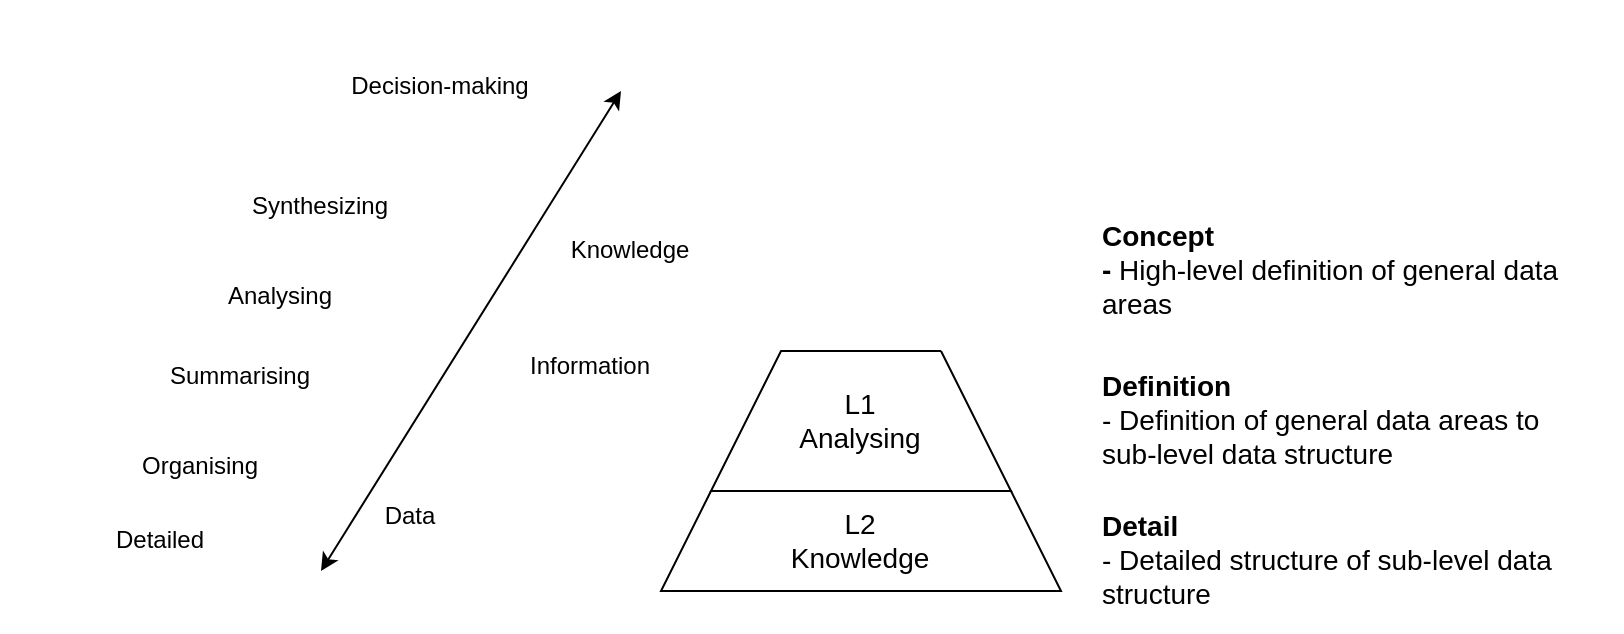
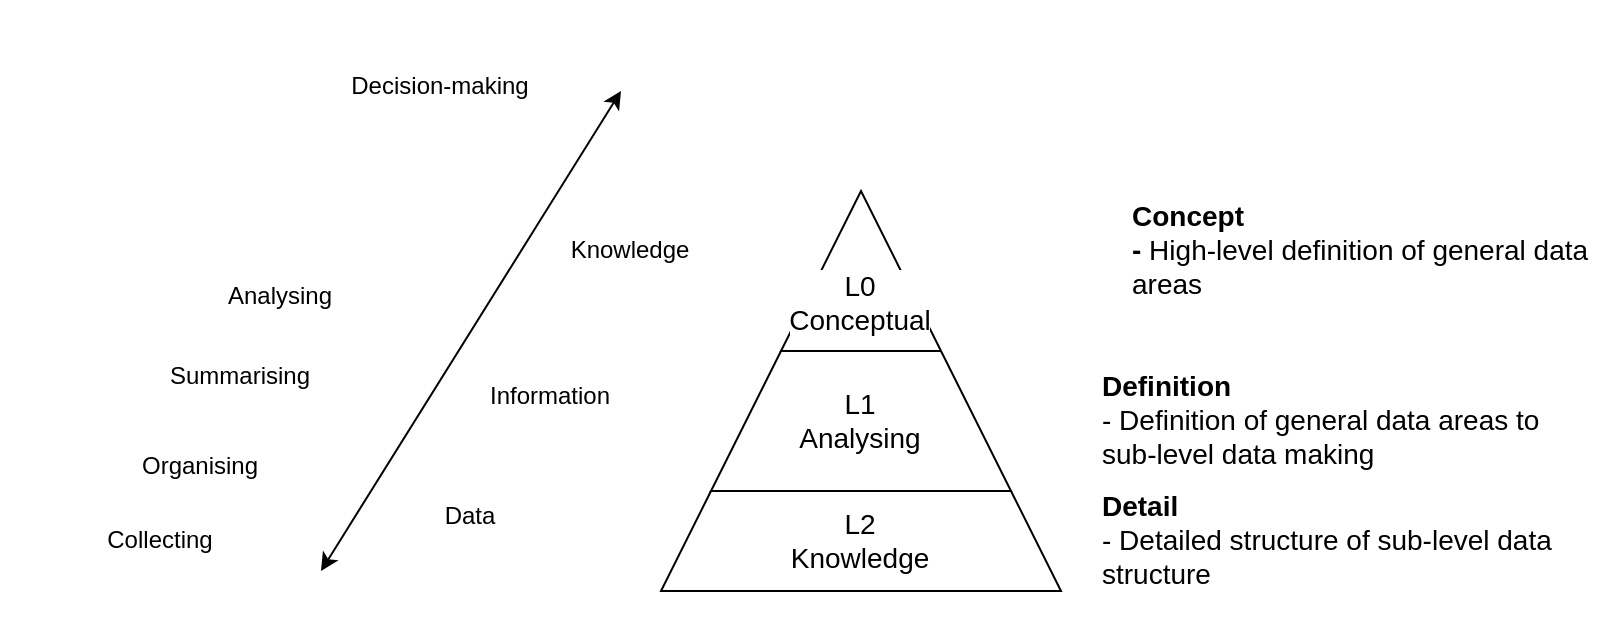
- <mxCell id="12" value="Synthesizing" style="text;html=1;strokeColor=none;fillColor=none;align=center;verticalAlign=middle;whiteSpace=wrap;rounded=0;" parent="1" vertex="1"><mxGeometry x="100" y="80" width="120" height="45" as="geometry" /></mxCell>
+ <mxCell id="4" value="&lt;font style=&quot;font-size: 14px; font-family: Arial; color: rgb(0, 0, 0); direction: ltr; letter-spacing: 0px; line-height: 120%; opacity: 1;&quot;&gt;L0&lt;br style=&quot;font-size: 14px;&quot;&gt;Conceptual&lt;br style=&quot;font-size: 14px;&quot;&gt;&lt;/font&gt;" style="verticalAlign=bottom;align=center;vsdxID=9;fillColor=#FFFFFF;gradientColor=none;shape=stencil(UzV2Ls5ILEhVNTIoLinKz04tz0wpyVA1dlE1MsrMy0gtyiwBslSNXVWNndPyi1LTi/JL81Ig/IJEkEoQKze/DGRCBUSfoYEBSI+RQSUq3w2iOCczD0mxKapaPCpJMJSAC4AMhNvTMnNyIF5Hlkf3K1AIEk7GrgA=);strokeColor=#000000;spacingTop=-1;spacingBottom=4;spacingLeft=-1;spacingRight=-1;labelBackgroundColor=#ffffff;rounded=0;html=1;whiteSpace=wrap;fontSize=14;" parent="1" vertex="1"><mxGeometry x="390" y="95" width="80" height="80" as="geometry" /></mxCell>
- <mxCell id="5" value="&lt;p style=&quot;margin: 0px; text-indent: 0px; direction: ltr; font-size: 14px;&quot;&gt;&lt;font style=&quot;font-size: 14px; font-family: Arial; color: rgb(0, 0, 0); direction: ltr; letter-spacing: 0px; line-height: 120%; opacity: 1;&quot;&gt;&lt;b style=&quot;font-size: 14px;&quot;&gt;Concept &lt;br style=&quot;font-size: 14px;&quot;&gt;&lt;/b&gt;&lt;/font&gt;&lt;font style=&quot;font-size: 14px; font-family: Arial; color: rgb(0, 0, 0); direction: ltr; letter-spacing: 0px; line-height: 120%; opacity: 1;&quot;&gt;&lt;b style=&quot;font-size: 14px;&quot;&gt;-&lt;/b&gt;&lt;/font&gt;&lt;font style=&quot;font-size: 14px; font-family: Arial; color: rgb(0, 0, 0); direction: ltr; letter-spacing: 0px; line-height: 120%; opacity: 1;&quot;&gt; High-level definition of general data areas&lt;br style=&quot;font-size: 14px;&quot;&gt;&lt;/font&gt;&lt;/p&gt;" style="verticalAlign=middle;align=left;vsdxID=1;fillColor=none;gradientColor=none;shape=stencil(nZBLDoAgDERP0z3SIyjew0SURgSD+Lu9kMZoXLhwN9O+tukAlrNpJg1SzDH4QW/URgNYgZTkjA4UkwJUgGXng+6DX1zLfmoymdXo17xh5zmRJ6Q42BWCfc2oJfdAr+Yv+AP9Cb7OJ3H/2JG1HNGz/84klThPVCc=);strokeColor=none;spacingTop=-1;spacingBottom=-1;spacingLeft=-1;spacingRight=-1;labelBackgroundColor=none;rounded=0;html=1;whiteSpace=wrap;fontSize=14;" parent="1" vertex="1"><mxGeometry x="550" y="95" width="240" height="80" as="geometry" /></mxCell>
+ <mxCell id="5" value="&lt;p style=&quot;margin: 0px; text-indent: 0px; direction: ltr; font-size: 14px;&quot;&gt;&lt;font style=&quot;font-size: 14px; font-family: Arial; color: rgb(0, 0, 0); direction: ltr; letter-spacing: 0px; line-height: 120%; opacity: 1;&quot;&gt;&lt;b style=&quot;font-size: 14px;&quot;&gt;Concept &lt;br style=&quot;font-size: 14px;&quot;&gt;&lt;/b&gt;&lt;/font&gt;&lt;font style=&quot;font-size: 14px; font-family: Arial; color: rgb(0, 0, 0); direction: ltr; letter-spacing: 0px; line-height: 120%; opacity: 1;&quot;&gt;&lt;b style=&quot;font-size: 14px;&quot;&gt;-&lt;/b&gt;&lt;/font&gt;&lt;font style=&quot;font-size: 14px; font-family: Arial; color: rgb(0, 0, 0); direction: ltr; letter-spacing: 0px; line-height: 120%; opacity: 1;&quot;&gt; High-level definition of general data areas&lt;br style=&quot;font-size: 14px;&quot;&gt;&lt;/font&gt;&lt;/p&gt;" style="verticalAlign=middle;align=left;vsdxID=1;fillColor=none;gradientColor=none;shape=stencil(nZBLDoAgDERP0z3SIyjew0SURgSD+Lu9kMZoXLhwN9O+tukAlrNpJg1SzDH4QW/URgNYgZTkjA4UkwJUgGXng+6DX1zLfmoymdXo17xh5zmRJ6Q42BWCfc2oJfdAr+Yv+AP9Cb7OJ3H/2JG1HNGz/84klThPVCc=);strokeColor=none;spacingTop=-1;spacingBottom=-1;spacingLeft=-1;spacingRight=-1;labelBackgroundColor=none;rounded=0;html=1;whiteSpace=wrap;fontSize=14;" parent="1" vertex="1"><mxGeometry x="565" y="85" width="240" height="80" as="geometry" /></mxCell>
- <mxCell id="9" value="Information" style="text;html=1;strokeColor=none;fillColor=none;align=center;verticalAlign=middle;whiteSpace=wrap;rounded=0;" parent="1" vertex="1"><mxGeometry x="270" y="160" width="50" height="45" as="geometry" /></mxCell>
+ <mxCell id="9" value="Information" style="text;html=1;strokeColor=none;fillColor=none;align=center;verticalAlign=middle;whiteSpace=wrap;rounded=0;" parent="1" vertex="1"><mxGeometry x="250" y="175" width="50" height="45" as="geometry" /></mxCell>
- <mxCell id="6" value="&lt;p style=&quot;margin: 0px; text-indent: 0px; direction: ltr; font-size: 14px;&quot;&gt;&lt;font style=&quot;font-size: 14px; font-family: Arial; color: rgb(0, 0, 0); direction: ltr; letter-spacing: 0px; line-height: 120%; opacity: 1;&quot;&gt;&lt;b style=&quot;font-size: 14px;&quot;&gt;Definition&lt;br style=&quot;font-size: 14px;&quot;&gt;&lt;/b&gt;&lt;/font&gt;&lt;font style=&quot;font-size: 14px; font-family: Arial; color: rgb(0, 0, 0); direction: ltr; letter-spacing: 0px; line-height: 120%; opacity: 1;&quot;&gt;-&lt;/font&gt;&lt;font style=&quot;font-size: 14px; font-family: Arial; color: rgb(0, 0, 0); direction: ltr; letter-spacing: 0px; line-height: 120%; opacity: 1;&quot;&gt; Definition of general data areas to sub-level data structure&lt;br style=&quot;font-size: 14px;&quot;&gt;&lt;/font&gt;&lt;/p&gt;" style="verticalAlign=middle;align=left;vsdxID=2;fillColor=none;gradientColor=none;shape=stencil(nZBLDoAgDERP0z3SIyjew0SURgSD+Lu9kMZoXLhwN9O+tukAlrNpJg1SzDH4QW/URgNYgZTkjA4UkwJUgGXng+6DX1zLfmoymdXo17xh5zmRJ6Q42BWCfc2oJfdAr+Yv+AP9Cb7OJ3H/2JG1HNGz/84klThPVCc=);strokeColor=none;spacingTop=-1;spacingBottom=-1;spacingLeft=-1;spacingRight=-1;labelBackgroundColor=none;rounded=0;html=1;whiteSpace=wrap;fontSize=14;" parent="1" vertex="1"><mxGeometry x="550" y="175" width="240" height="70" as="geometry" /></mxCell>
+ <mxCell id="6" value="&lt;p style=&quot;margin: 0px; text-indent: 0px; direction: ltr; font-size: 14px;&quot;&gt;&lt;font style=&quot;font-size: 14px; font-family: Arial; color: rgb(0, 0, 0); direction: ltr; letter-spacing: 0px; line-height: 120%; opacity: 1;&quot;&gt;&lt;b style=&quot;font-size: 14px;&quot;&gt;Definition&lt;br style=&quot;font-size: 14px;&quot;&gt;&lt;/b&gt;&lt;/font&gt;&lt;font style=&quot;font-size: 14px; font-family: Arial; color: rgb(0, 0, 0); direction: ltr; letter-spacing: 0px; line-height: 120%; opacity: 1;&quot;&gt;-&lt;/font&gt;&lt;font style=&quot;font-size: 14px; font-family: Arial; color: rgb(0, 0, 0); direction: ltr; letter-spacing: 0px; line-height: 120%; opacity: 1;&quot;&gt; Definition of general data areas to sub-level data making&lt;br style=&quot;font-size: 14px;&quot;&gt;&lt;/font&gt;&lt;/p&gt;" style="verticalAlign=middle;align=left;vsdxID=2;fillColor=none;gradientColor=none;shape=stencil(nZBLDoAgDERP0z3SIyjew0SURgSD+Lu9kMZoXLhwN9O+tukAlrNpJg1SzDH4QW/URgNYgZTkjA4UkwJUgGXng+6DX1zLfmoymdXo17xh5zmRJ6Q42BWCfc2oJfdAr+Yv+AP9Cb7OJ3H/2JG1HNGz/84klThPVCc=);strokeColor=none;spacingTop=-1;spacingBottom=-1;spacingLeft=-1;spacingRight=-1;labelBackgroundColor=none;rounded=0;html=1;whiteSpace=wrap;fontSize=14;" parent="1" vertex="1"><mxGeometry x="550" y="175" width="240" height="70" as="geometry" /></mxCell>
- <mxCell id="8" value="Data" style="text;html=1;strokeColor=none;fillColor=none;align=center;verticalAlign=middle;whiteSpace=wrap;rounded=0;" parent="1" vertex="1"><mxGeometry x="180" y="235" width="50" height="45" as="geometry" /></mxCell>
+ <mxCell id="8" value="Data" style="text;html=1;strokeColor=none;fillColor=none;align=center;verticalAlign=middle;whiteSpace=wrap;rounded=0;" parent="1" vertex="1"><mxGeometry x="210" y="235" width="50" height="45" as="geometry" /></mxCell>
- <mxCell id="16" value="Detailed" style="text;html=1;strokeColor=none;fillColor=none;align=center;verticalAlign=middle;whiteSpace=wrap;rounded=0;" parent="1" vertex="1"><mxGeometry x="20" y="247.5" width="120" height="45" as="geometry" /></mxCell>
+ <mxCell id="16" value="Collecting" style="text;html=1;strokeColor=none;fillColor=none;align=center;verticalAlign=middle;whiteSpace=wrap;rounded=0;" parent="1" vertex="1"><mxGeometry x="20" y="247.5" width="120" height="45" as="geometry" /></mxCell>
- <mxCell id="7" value="&lt;p style=&quot;margin: 0px; text-indent: 0px; direction: ltr; font-size: 14px;&quot;&gt;&lt;font style=&quot;font-size: 14px; font-family: Arial; color: rgb(0, 0, 0); direction: ltr; letter-spacing: 0px; line-height: 120%; opacity: 1;&quot;&gt;&lt;b style=&quot;font-size: 14px;&quot;&gt;Detail&lt;br style=&quot;font-size: 14px;&quot;&gt;&lt;/b&gt;&lt;/font&gt;&lt;font style=&quot;font-size: 14px; font-family: Arial; color: rgb(0, 0, 0); direction: ltr; letter-spacing: 0px; line-height: 120%; opacity: 1;&quot;&gt;- Detailed structure of sub-level data structure&lt;br style=&quot;font-size: 14px;&quot;&gt;&lt;/font&gt;&lt;/p&gt;" style="verticalAlign=middle;align=left;vsdxID=3;fillColor=none;gradientColor=none;shape=stencil(nZBLDoAgDERP0z3SIyjew0SURgSD+Lu9kMZoXLhwN9O+tukAlrNpJg1SzDH4QW/URgNYgZTkjA4UkwJUgGXng+6DX1zLfmoymdXo17xh5zmRJ6Q42BWCfc2oJfdAr+Yv+AP9Cb7OJ3H/2JG1HNGz/84klThPVCc=);strokeColor=none;spacingTop=-1;spacingBottom=-1;spacingLeft=-1;spacingRight=-1;labelBackgroundColor=none;rounded=0;html=1;whiteSpace=wrap;fontSize=14;" parent="1" vertex="1"><mxGeometry x="550" y="255" width="240" height="50" as="geometry" /></mxCell>
+ <mxCell id="7" value="&lt;p style=&quot;margin: 0px; text-indent: 0px; direction: ltr; font-size: 14px;&quot;&gt;&lt;font style=&quot;font-size: 14px; font-family: Arial; color: rgb(0, 0, 0); direction: ltr; letter-spacing: 0px; line-height: 120%; opacity: 1;&quot;&gt;&lt;b style=&quot;font-size: 14px;&quot;&gt;Detail&lt;br style=&quot;font-size: 14px;&quot;&gt;&lt;/b&gt;&lt;/font&gt;&lt;font style=&quot;font-size: 14px; font-family: Arial; color: rgb(0, 0, 0); direction: ltr; letter-spacing: 0px; line-height: 120%; opacity: 1;&quot;&gt;- Detailed structure of sub-level data structure&lt;br style=&quot;font-size: 14px;&quot;&gt;&lt;/font&gt;&lt;/p&gt;" style="verticalAlign=middle;align=left;vsdxID=3;fillColor=none;gradientColor=none;shape=stencil(nZBLDoAgDERP0z3SIyjew0SURgSD+Lu9kMZoXLhwN9O+tukAlrNpJg1SzDH4QW/URgNYgZTkjA4UkwJUgGXng+6DX1zLfmoymdXo17xh5zmRJ6Q42BWCfc2oJfdAr+Yv+AP9Cb7OJ3H/2JG1HNGz/84klThPVCc=);strokeColor=none;spacingTop=-1;spacingBottom=-1;spacingLeft=-1;spacingRight=-1;labelBackgroundColor=none;rounded=0;html=1;whiteSpace=wrap;fontSize=14;" parent="1" vertex="1"><mxGeometry x="550" y="245" width="240" height="50" as="geometry" /></mxCell>
